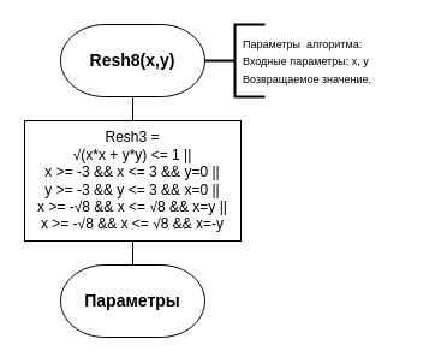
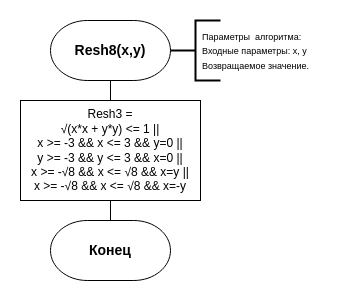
- <mxCell id="7" value="&lt;b&gt;&lt;font style=&quot;font-size: 14px;&quot;&gt;Параметры&lt;/font&gt;&lt;/b&gt;" style="text;html=1;strokeColor=none;fillColor=none;align=center;verticalAlign=middle;whiteSpace=wrap;rounded=0;labelBackgroundColor=none;fontFamily=Helvetica;" parent="5" vertex="1"><mxGeometry width="120.0" height="60" as="geometry" /></mxCell>
+ <mxCell id="7" value="&lt;b&gt;&lt;font style=&quot;font-size: 14px;&quot;&gt;Конец&lt;/font&gt;&lt;/b&gt;" style="text;html=1;strokeColor=none;fillColor=none;align=center;verticalAlign=middle;whiteSpace=wrap;rounded=0;labelBackgroundColor=none;fontFamily=Helvetica;" parent="5" vertex="1"><mxGeometry width="120.0" height="60" as="geometry" /></mxCell>
